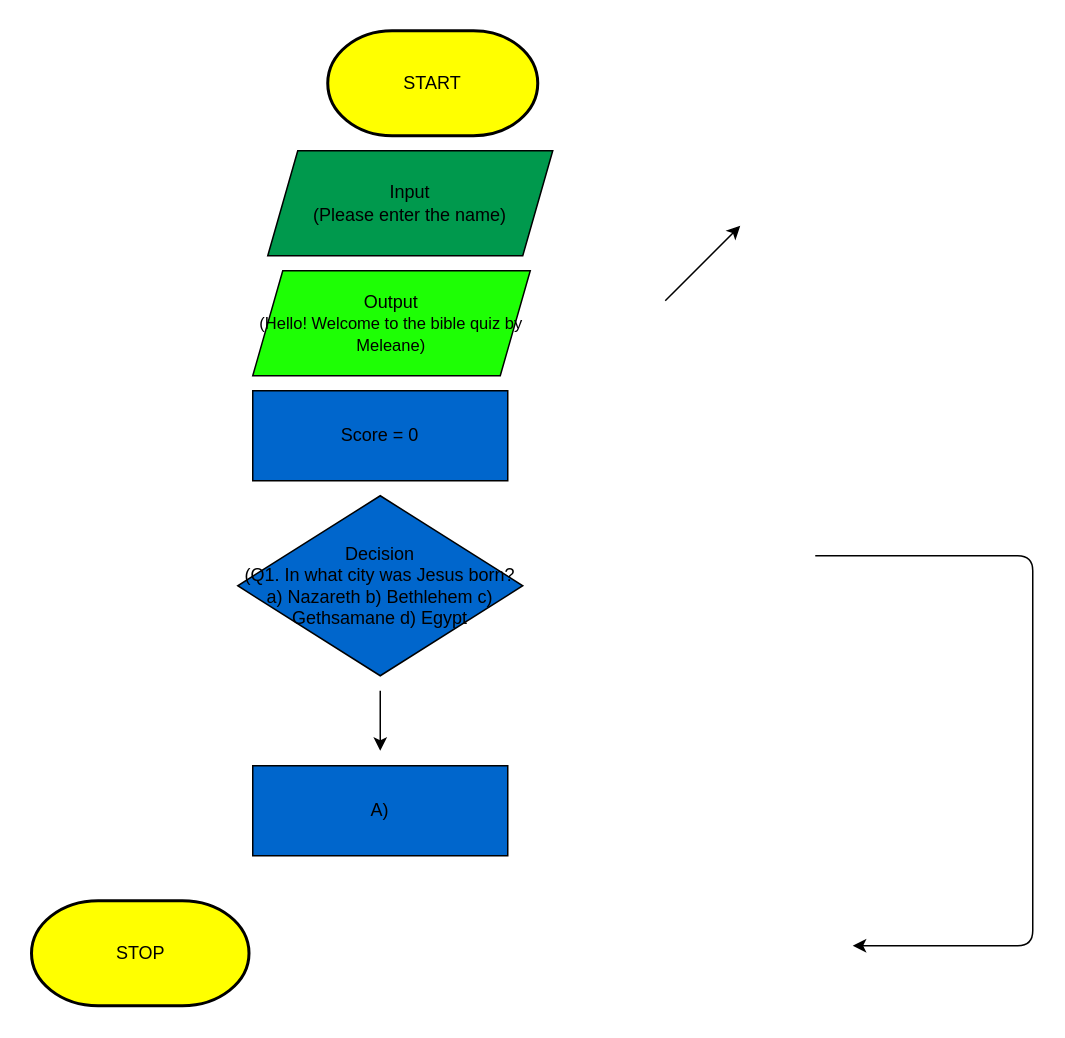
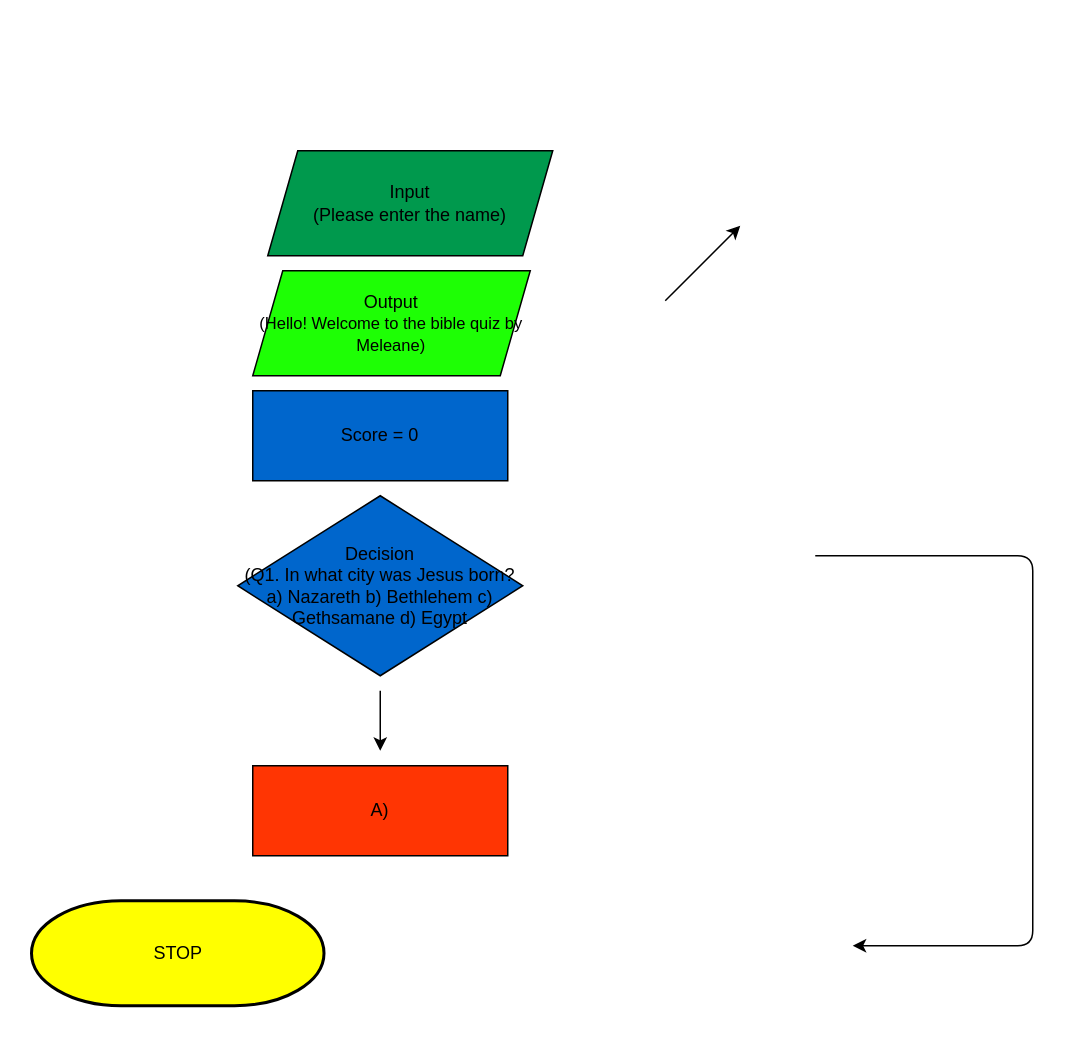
- <mxCell id="6" value="START" style="strokeWidth=2;html=1;shape=mxgraph.flowchart.terminator;whiteSpace=wrap;fillColor=#FFFF00;" parent="1" vertex="1"><mxGeometry x="218" y="20" width="140" height="70" as="geometry" /></mxCell>
- <mxCell id="11" value="A)" style="rounded=0;whiteSpace=wrap;html=1;fillColor=#0066cc;" vertex="1" parent="1"><mxGeometry x="168" y="510" width="170" height="60" as="geometry" /></mxCell>
+ <mxCell id="11" value="A)" style="rounded=0;whiteSpace=wrap;html=1;fillColor=#FF3503;" vertex="1" parent="1"><mxGeometry x="168" y="510" width="170" height="60" as="geometry" /></mxCell>
- <mxCell id="7" value="STOP" style="strokeWidth=2;html=1;shape=mxgraph.flowchart.terminator;whiteSpace=wrap;fillColor=#FFFF00;" parent="1" vertex="1"><mxGeometry x="20.5" y="600" width="145" height="70" as="geometry" /></mxCell>
+ <mxCell id="7" value="STOP" style="strokeWidth=2;html=1;shape=mxgraph.flowchart.terminator;whiteSpace=wrap;fillColor=#FFFF00;" parent="1" vertex="1"><mxGeometry x="20.5" y="600" width="195" height="70" as="geometry" /></mxCell>
